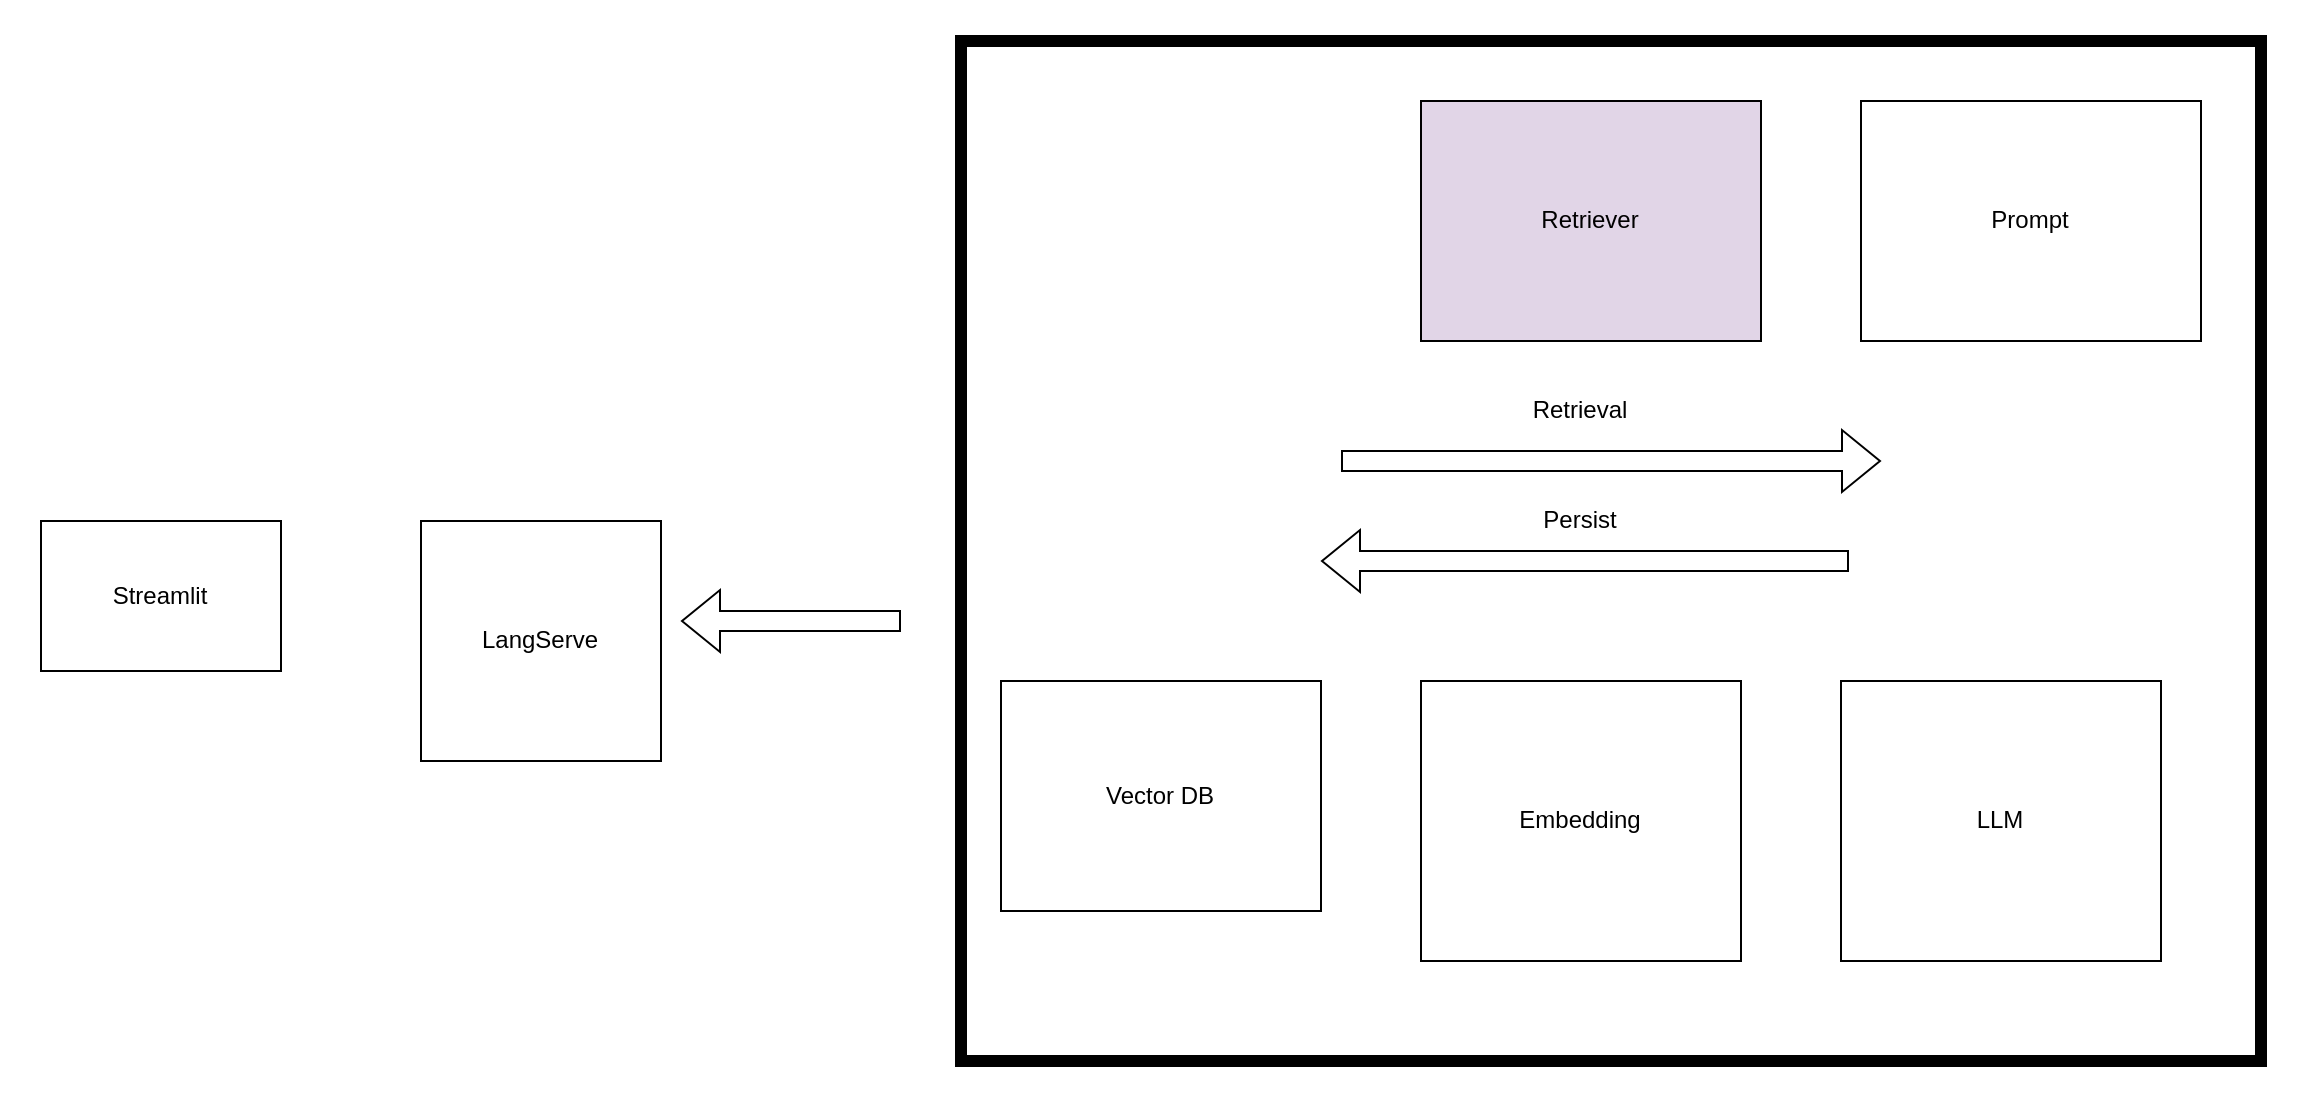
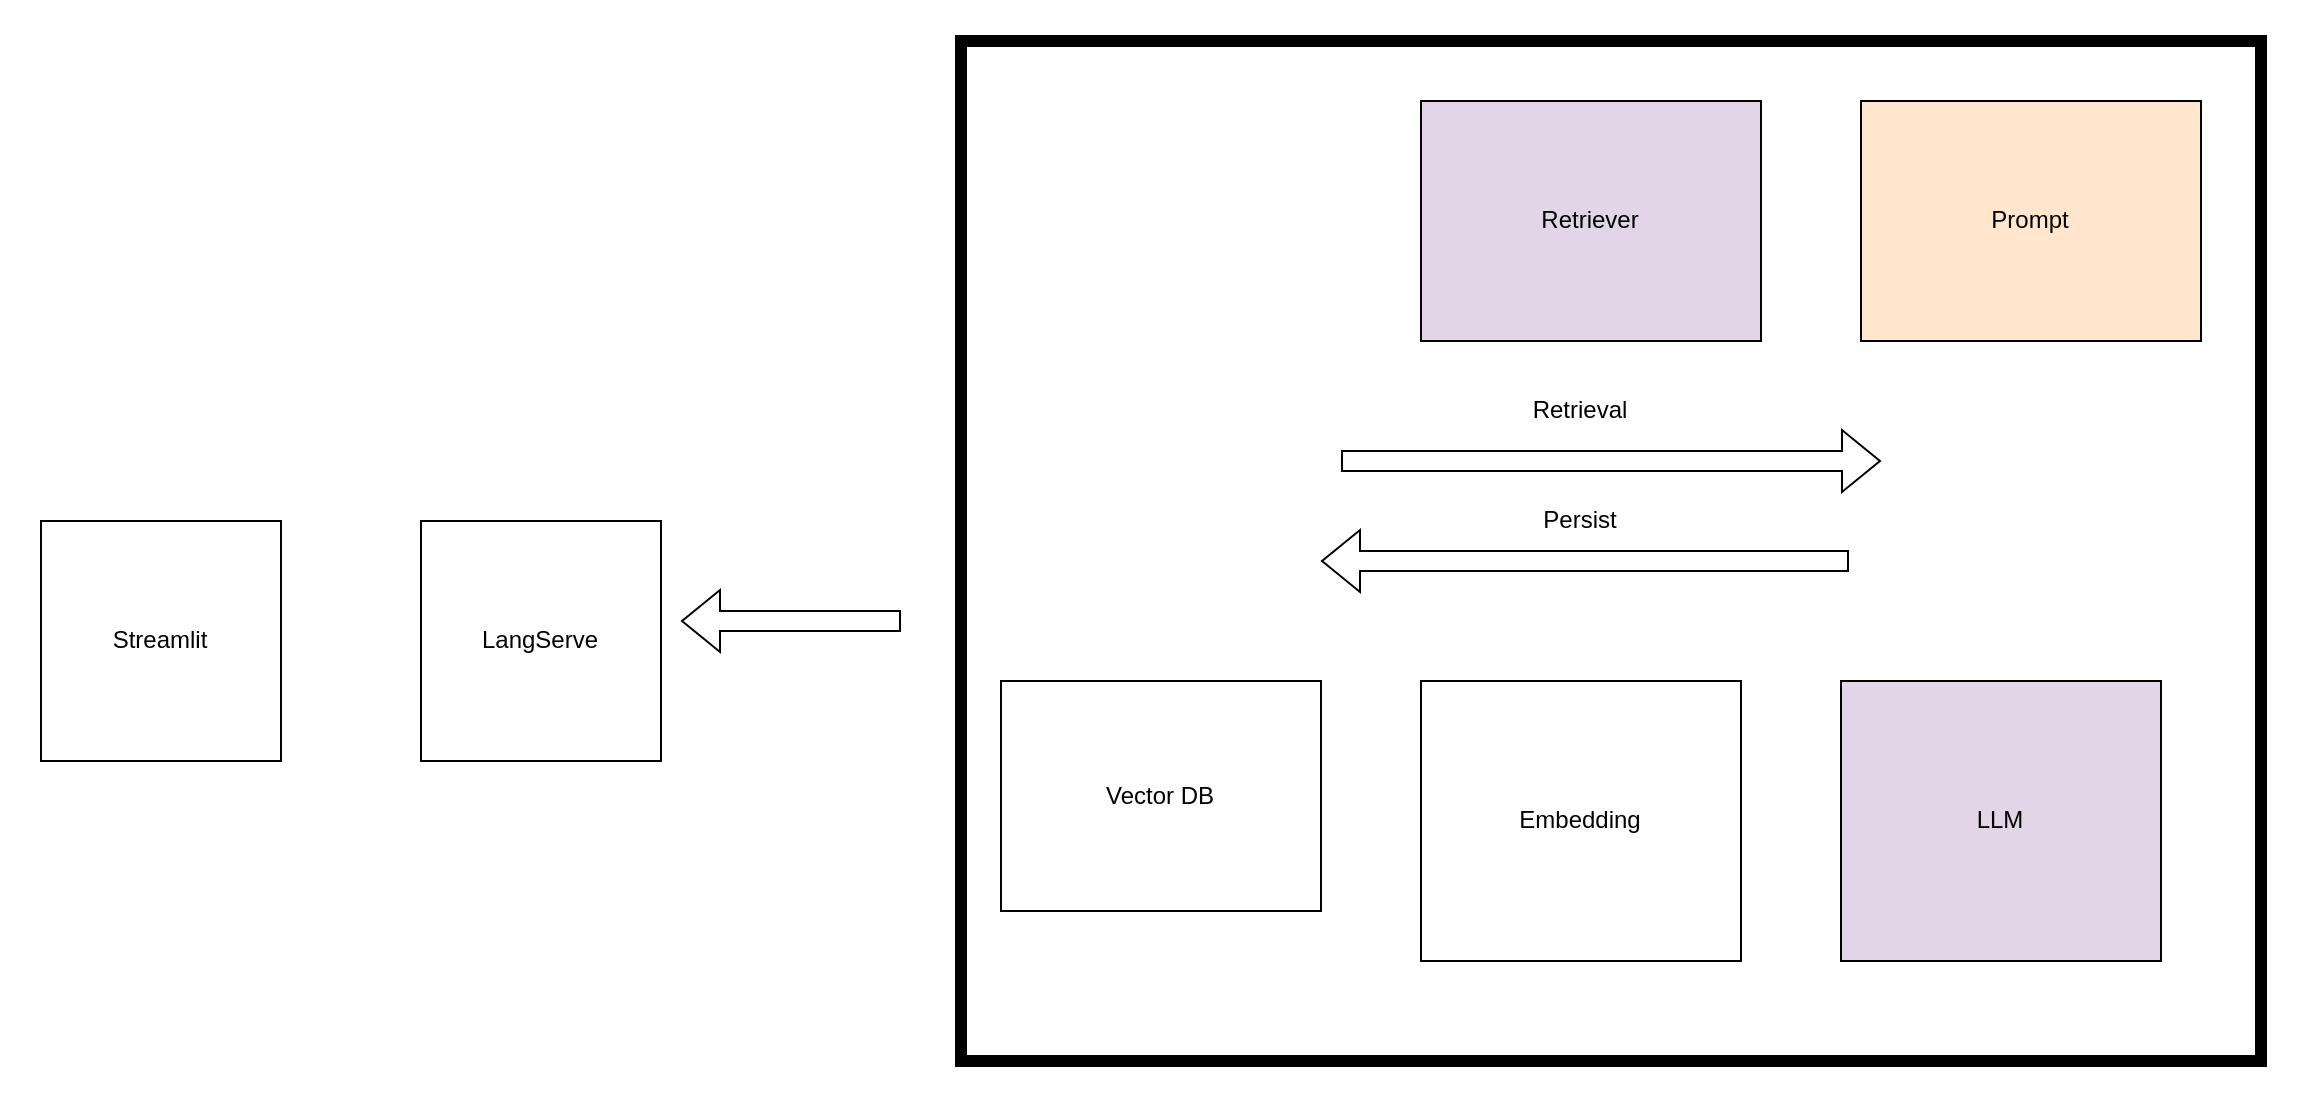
- <mxCell id="9" value="Prompt" style="rounded=0;whiteSpace=wrap;html=1;" vertex="1" parent="1"><mxGeometry x="930" y="50" width="170" height="120" as="geometry" /></mxCell>
+ <mxCell id="9" value="Prompt" style="rounded=0;whiteSpace=wrap;html=1;fillColor=#ffe6cc;" vertex="1" parent="1"><mxGeometry x="930" y="50" width="170" height="120" as="geometry" /></mxCell>
- <mxCell id="12" value="Streamlit" style="rounded=0;whiteSpace=wrap;html=1;" vertex="1" parent="1"><mxGeometry x="20" y="260" width="120" height="75" as="geometry" /></mxCell>
+ <mxCell id="12" value="Streamlit" style="rounded=0;whiteSpace=wrap;html=1;" vertex="1" parent="1"><mxGeometry x="20" y="260" width="120" height="120" as="geometry" /></mxCell>
- <mxCell id="3" value="LLM" style="rounded=0;whiteSpace=wrap;html=1;" vertex="1" parent="1"><mxGeometry x="920" y="340" width="160" height="140" as="geometry" /></mxCell>
+ <mxCell id="3" value="LLM" style="rounded=0;whiteSpace=wrap;html=1;fillColor=#e1d5e7;" vertex="1" parent="1"><mxGeometry x="920" y="340" width="160" height="140" as="geometry" /></mxCell>
